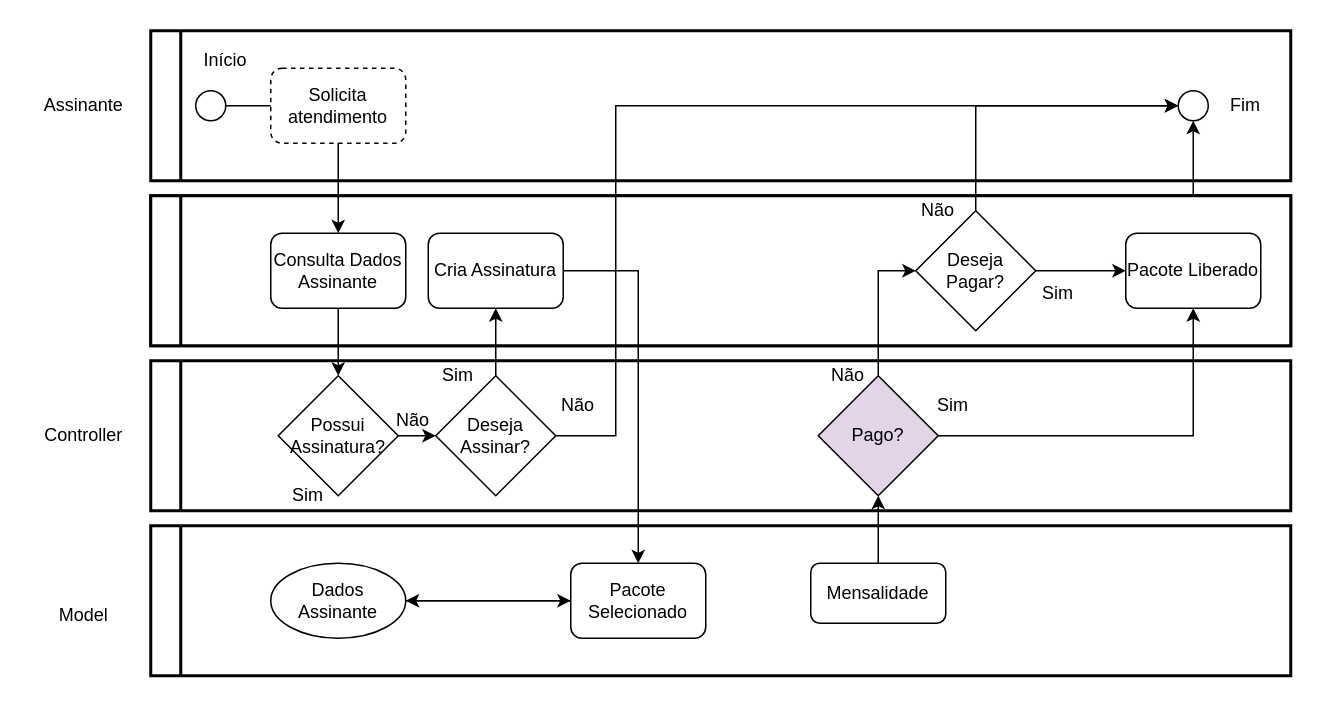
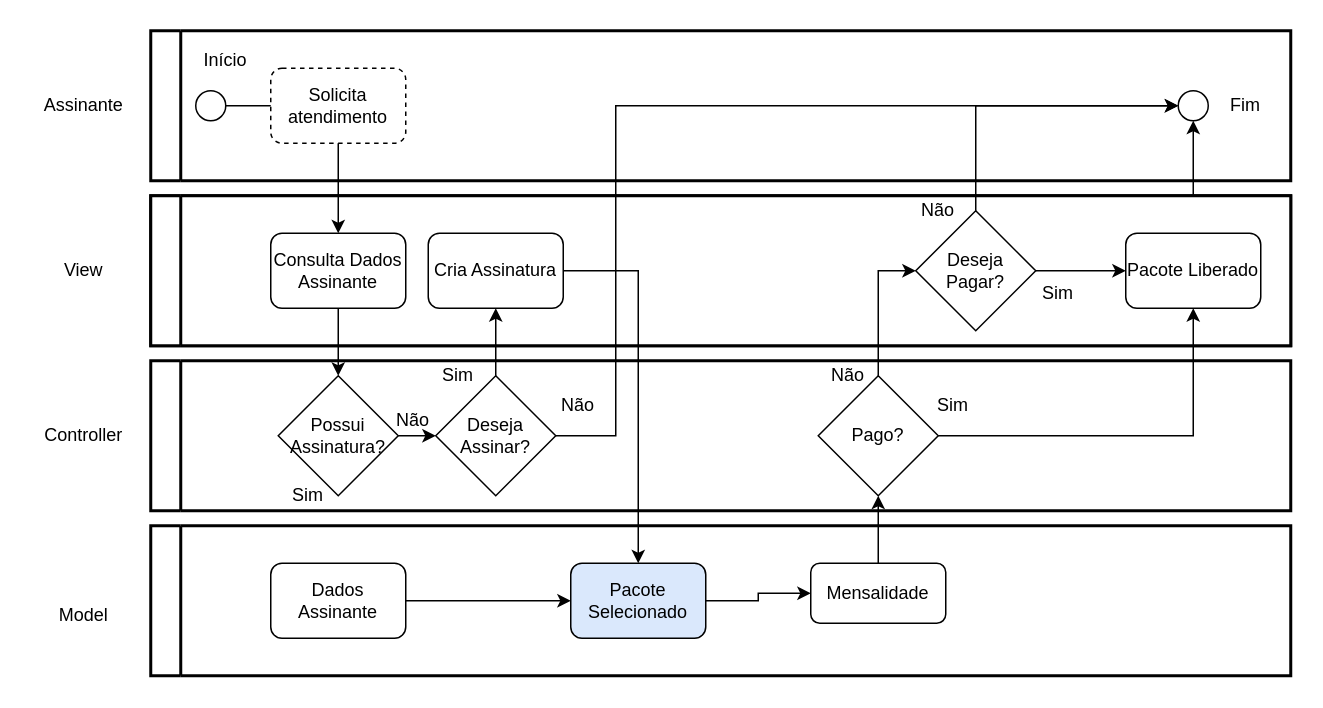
+ <mxCell id="27" value="View" style="text;html=1;align=center;verticalAlign=middle;resizable=0;points=[];autosize=1;strokeColor=none;fillColor=none;" vertex="1" parent="1"><mxGeometry x="35" y="170" width="40" height="20" as="geometry" /></mxCell>
- <mxCell id="16" value="Pago?" style="rhombus;whiteSpace=wrap;html=1;fillColor=#e1d5e7;" vertex="1" parent="9"><mxGeometry x="445" y="10" width="80" height="80" as="geometry" /></mxCell>
+ <mxCell id="16" value="Pago?" style="rhombus;whiteSpace=wrap;html=1;" vertex="1" parent="9"><mxGeometry x="445" y="10" width="80" height="80" as="geometry" /></mxCell>
- <mxCell id="30" value="Dados Assinante" style="ellipse;whiteSpace=wrap;html=1;" vertex="1" parent="28"><mxGeometry x="80" y="25" width="90" height="50" as="geometry" /></mxCell>
+ <mxCell id="30" value="Dados Assinante" style="rounded=1;whiteSpace=wrap;html=1;" vertex="1" parent="28"><mxGeometry x="80" y="25" width="90" height="50" as="geometry" /></mxCell>
- <mxCell id="31" style="edgeStyle=orthogonalEdgeStyle;rounded=0;orthogonalLoop=1;jettySize=auto;html=1;" edge="1" parent="28" source="32" target="30"><mxGeometry relative="1" as="geometry" /></mxCell>
+ <mxCell id="31" style="edgeStyle=orthogonalEdgeStyle;rounded=0;orthogonalLoop=1;jettySize=auto;html=1;" edge="1" parent="28" source="32" target="33"><mxGeometry relative="1" as="geometry" /></mxCell>
- <mxCell id="32" value="Pacote Selecionado" style="rounded=1;whiteSpace=wrap;html=1;" vertex="1" parent="28"><mxGeometry x="280" y="25" width="90" height="50" as="geometry" /></mxCell>
+ <mxCell id="32" value="Pacote Selecionado" style="rounded=1;whiteSpace=wrap;html=1;fillColor=#dae8fc;" vertex="1" parent="28"><mxGeometry x="280" y="25" width="90" height="50" as="geometry" /></mxCell>
